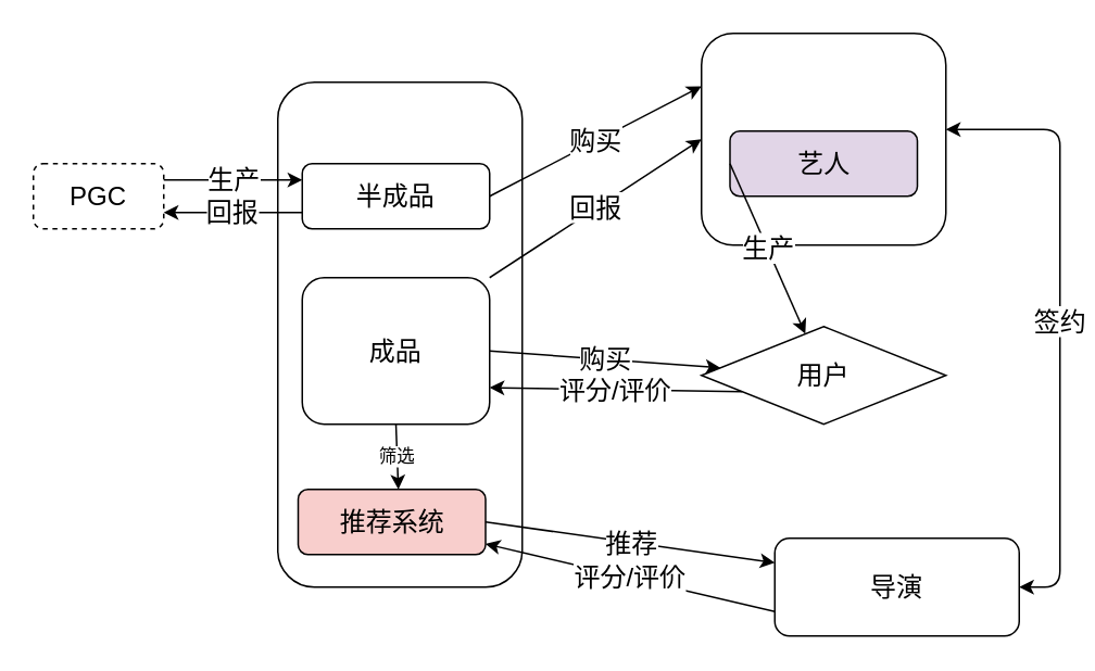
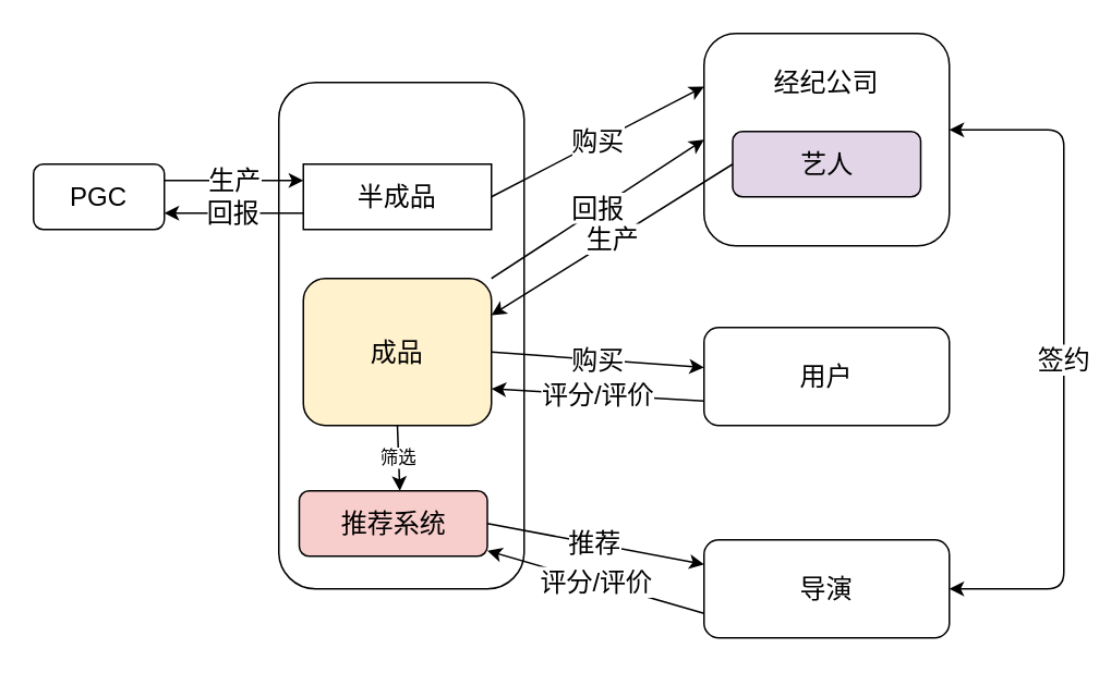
+ <mxCell id="11" value="&lt;font style=&quot;font-size: 16px&quot;&gt;经纪公司&lt;/font&gt;" style="text;html=1;strokeColor=none;fillColor=none;align=center;verticalAlign=middle;whiteSpace=wrap;rounded=0;" vertex="1" parent="1"><mxGeometry x="470" y="40" width="70" height="20" as="geometry" /></mxCell>
- <mxCell id="2" value="&lt;font style=&quot;font-size: 16px&quot;&gt;PGC&lt;/font&gt;" style="rounded=1;whiteSpace=wrap;html=1;dashed=1;" vertex="1" parent="1"><mxGeometry x="20" y="100" width="80" height="40" as="geometry" /></mxCell>
+ <mxCell id="2" value="&lt;font style=&quot;font-size: 16px&quot;&gt;PGC&lt;/font&gt;" style="rounded=1;whiteSpace=wrap;html=1;" vertex="1" parent="1"><mxGeometry x="20" y="100" width="80" height="40" as="geometry" /></mxCell>
- <mxCell id="4" value="&lt;font style=&quot;font-size: 16px&quot;&gt;半成品&lt;/font&gt;" style="rounded=1;whiteSpace=wrap;html=1;" vertex="1" parent="1"><mxGeometry x="185" y="100" width="115" height="40" as="geometry" /></mxCell>
+ <mxCell id="4" value="&lt;font style=&quot;font-size: 16px&quot;&gt;半成品&lt;/font&gt;" style="whiteSpace=wrap;html=1;rounded=0;" vertex="1" parent="1"><mxGeometry x="185" y="100" width="115" height="40" as="geometry" /></mxCell>
- <mxCell id="14" value="&lt;font style=&quot;font-size: 16px&quot;&gt;生产&lt;/font&gt;" style="endArrow=classic;html=1;exitX=0;exitY=0.5;exitDx=0;exitDy=0;" edge="1" parent="1" source="12" target="16"><mxGeometry width="50" height="50" relative="1" as="geometry"><mxPoint x="100" y="400" as="sourcePoint" /><mxPoint x="300" y="215" as="targetPoint" /></mxGeometry></mxCell>
+ <mxCell id="14" value="&lt;font style=&quot;font-size: 16px&quot;&gt;生产&lt;/font&gt;" style="endArrow=classic;html=1;exitX=0;exitY=0.5;exitDx=0;exitDy=0;entryX=1;entryY=0.25;entryDx=0;entryDy=0;" edge="1" parent="1" source="12" target="5"><mxGeometry width="50" height="50" relative="1" as="geometry"><mxPoint x="100" y="400" as="sourcePoint" /><mxPoint x="300" y="215" as="targetPoint" /></mxGeometry></mxCell>
- <mxCell id="5" value="&lt;font style=&quot;font-size: 16px&quot;&gt;成品&lt;/font&gt;" style="rounded=1;whiteSpace=wrap;html=1;" vertex="1" parent="1"><mxGeometry x="185" y="170" width="115" height="90" as="geometry" /></mxCell>
+ <mxCell id="5" value="&lt;font style=&quot;font-size: 16px&quot;&gt;成品&lt;/font&gt;" style="rounded=1;whiteSpace=wrap;html=1;fillColor=#fff2cc;" vertex="1" parent="1"><mxGeometry x="185" y="170" width="115" height="90" as="geometry" /></mxCell>
- <mxCell id="16" value="&lt;font style=&quot;font-size: 16px&quot;&gt;用户&lt;/font&gt;" style="rhombus;whiteSpace=wrap;html=1;" vertex="1" parent="1"><mxGeometry x="430" y="200" width="150" height="60" as="geometry" /></mxCell>
+ <mxCell id="16" value="&lt;font style=&quot;font-size: 16px&quot;&gt;用户&lt;/font&gt;" style="rounded=1;whiteSpace=wrap;html=1;" vertex="1" parent="1"><mxGeometry x="430" y="200" width="150" height="60" as="geometry" /></mxCell>
- <mxCell id="19" value="&lt;font style=&quot;font-size: 16px&quot;&gt;导演&lt;/font&gt;" style="rounded=1;whiteSpace=wrap;html=1;" vertex="1" parent="1"><mxGeometry x="475" y="330" width="150" height="60" as="geometry" /></mxCell>
+ <mxCell id="19" value="&lt;font style=&quot;font-size: 16px&quot;&gt;导演&lt;/font&gt;" style="rounded=1;whiteSpace=wrap;html=1;" vertex="1" parent="1"><mxGeometry x="430" y="330" width="150" height="60" as="geometry" /></mxCell>
